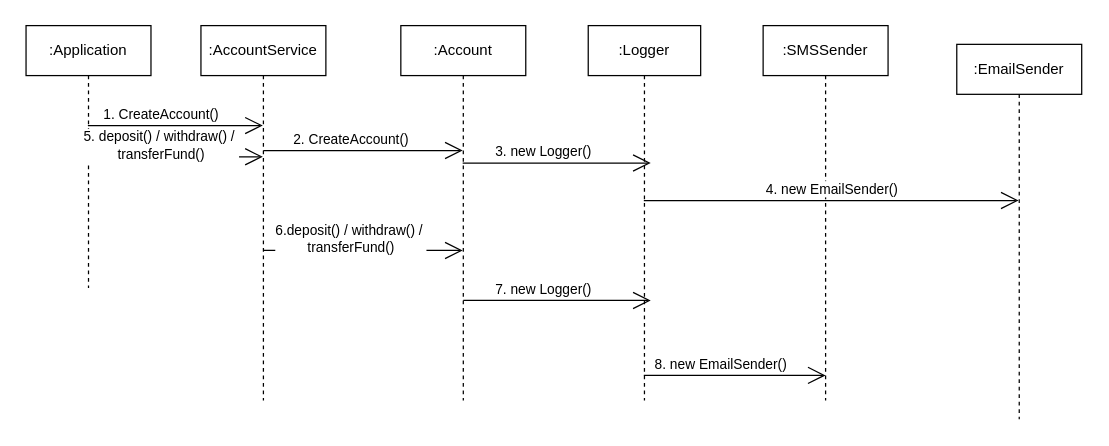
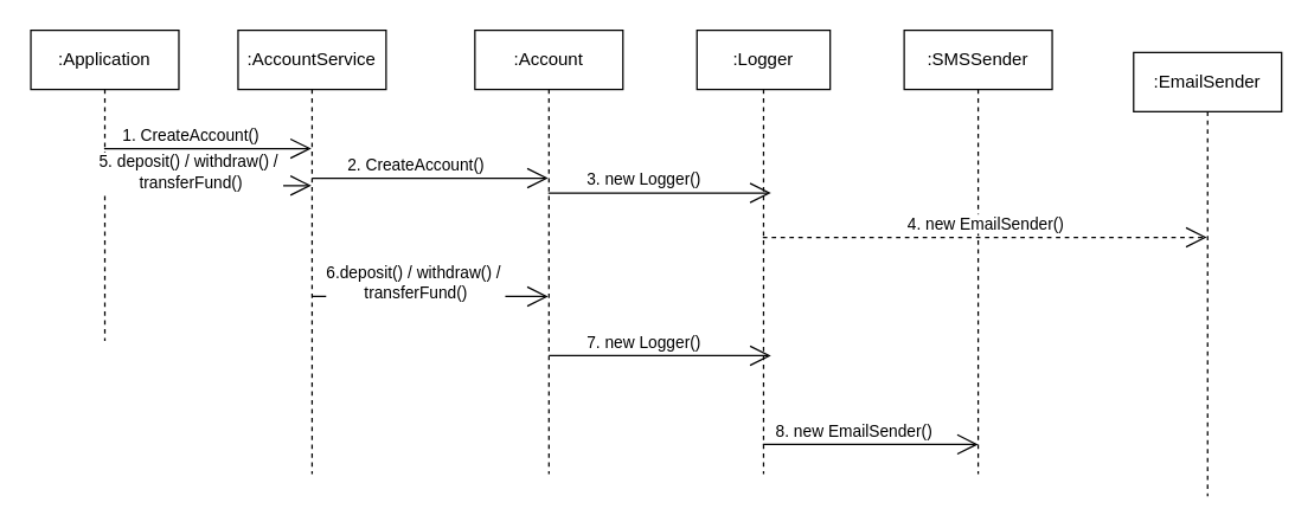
- <mxCell id="14" value="" style="endArrow=open;endFill=1;endSize=12;html=1;" edge="1" parent="1" source="5" target="7"><mxGeometry width="160" relative="1" as="geometry"><mxPoint x="499.5" y="140" as="sourcePoint" /><mxPoint x="889.5" y="140" as="targetPoint" /><Array as="points"><mxPoint x="625" y="160" /></Array></mxGeometry></mxCell>
+ <mxCell id="14" value="" style="endArrow=open;endFill=1;endSize=12;html=1;dashed=1;" edge="1" parent="1" source="5" target="7"><mxGeometry width="160" relative="1" as="geometry"><mxPoint x="499.5" y="140" as="sourcePoint" /><mxPoint x="889.5" y="140" as="targetPoint" /><Array as="points"><mxPoint x="625" y="160" /></Array></mxGeometry></mxCell>
